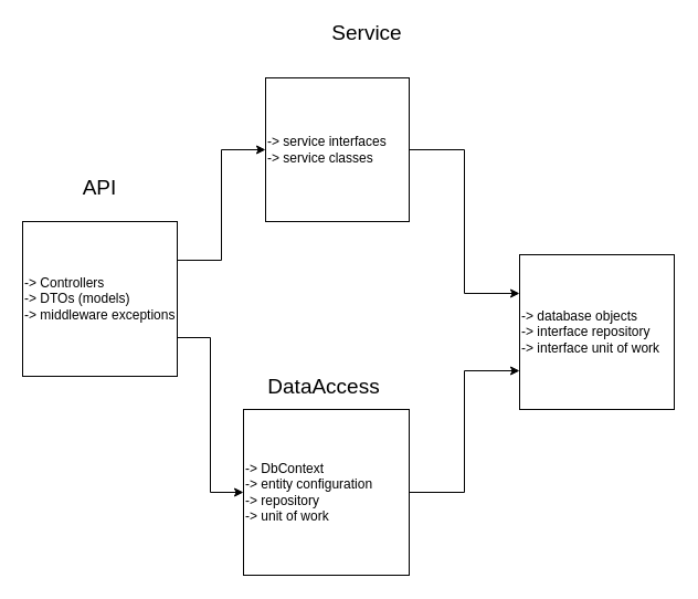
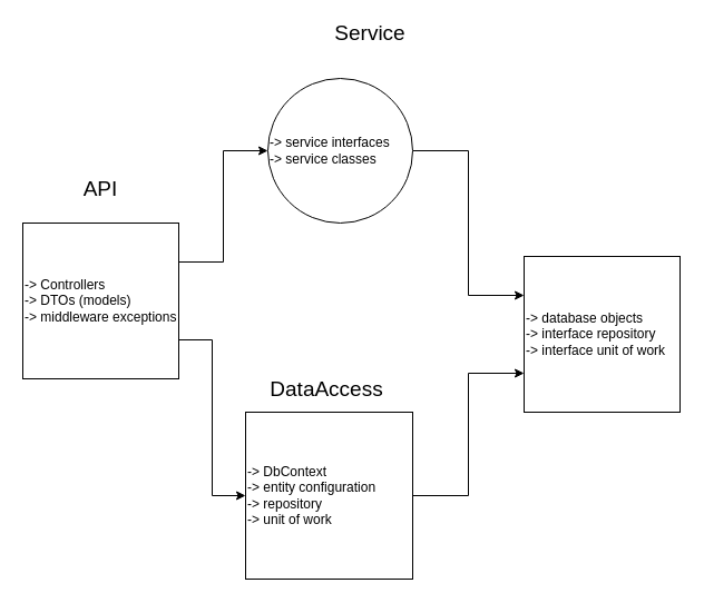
- <mxCell id="6" value="-&amp;gt; service interfaces&lt;br&gt;-&amp;gt; service classes" style="whiteSpace=wrap;html=1;aspect=fixed;align=left;" vertex="1" parent="1"><mxGeometry x="240" y="70" width="130" height="130" as="geometry" /></mxCell>
+ <mxCell id="6" value="-&amp;gt; service interfaces&lt;br&gt;-&amp;gt; service classes" style="ellipse;whiteSpace=wrap;html=1;aspect=fixed;align=left;" vertex="1" parent="1"><mxGeometry x="240" y="70" width="130" height="130" as="geometry" /></mxCell>
